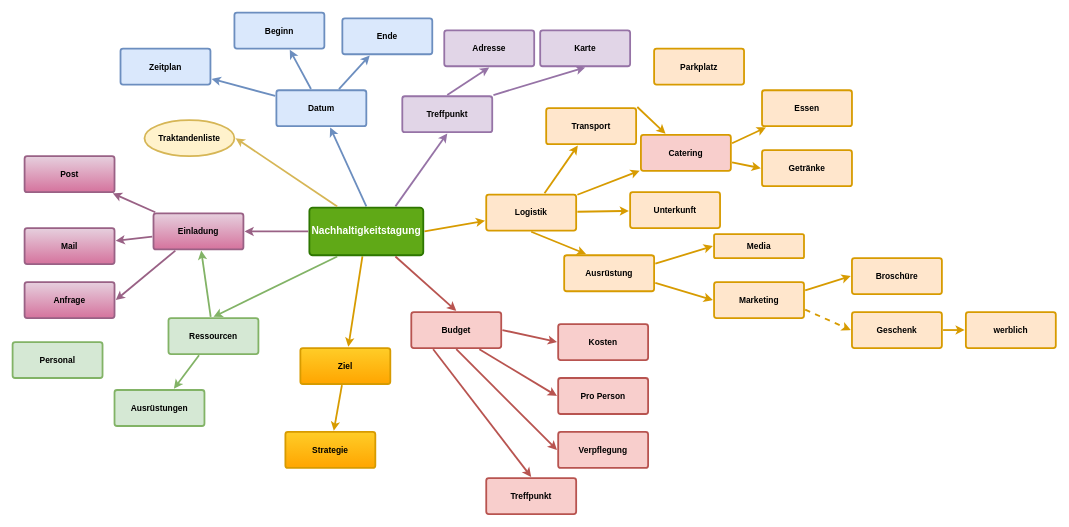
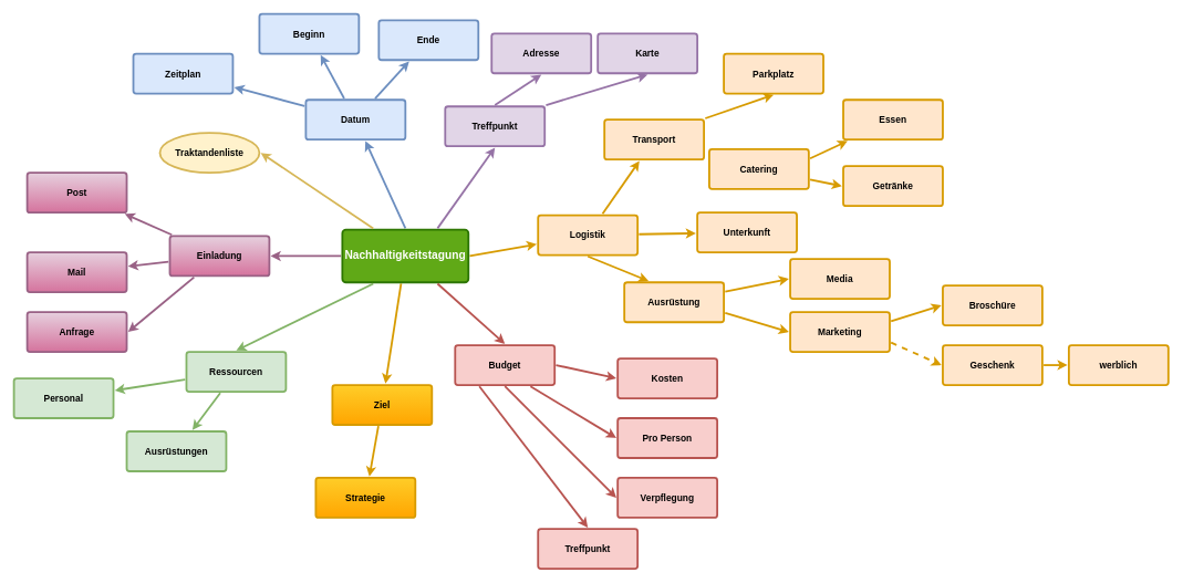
- <mxCell id="57" value="" style="edgeStyle=none;rounded=1;jumpStyle=none;html=1;shadow=0;labelBackgroundColor=none;startArrow=none;startFill=0;jettySize=auto;orthogonalLoop=1;strokeColor=#d79b00;strokeWidth=3;fontFamily=Helvetica;fontSize=14;fontColor=#000000;spacing=5;fontStyle=1;fillColor=#ffe6cc;exitX=1;exitY=0;exitDx=0;exitDy=0;" edge="1" parent="1" source="28" target="26"><mxGeometry relative="1" as="geometry"><mxPoint x="1162.996" y="214.5" as="sourcePoint" /><mxPoint x="1206.684" y="137.5" as="targetPoint" /></mxGeometry></mxCell>
+ <mxCell id="57" value="" style="edgeStyle=none;rounded=1;jumpStyle=none;html=1;shadow=0;labelBackgroundColor=none;startArrow=none;startFill=0;jettySize=auto;orthogonalLoop=1;strokeColor=#d79b00;strokeWidth=3;fontFamily=Helvetica;fontSize=14;fontColor=#000000;spacing=5;fontStyle=1;fillColor=#ffe6cc;exitX=1;exitY=0;exitDx=0;exitDy=0;entryX=0.5;entryY=1;entryDx=0;entryDy=0;" edge="1" parent="1" source="28" target="49"><mxGeometry relative="1" as="geometry"><mxPoint x="1162.996" y="214.5" as="sourcePoint" /><mxPoint x="1206.684" y="137.5" as="targetPoint" /></mxGeometry></mxCell>
- <mxCell id="26" value="Catering" style="rounded=1;whiteSpace=wrap;html=1;shadow=0;labelBackgroundColor=none;strokeColor=#d79b00;strokeWidth=3;fillColor=#f8cecc;fontFamily=Helvetica;fontSize=14;align=center;spacing=5;fontStyle=1;arcSize=7;perimeterSpacing=2;" parent="1" vertex="1"><mxGeometry x="1068" y="224.5" width="150" height="60" as="geometry" /></mxCell>
+ <mxCell id="26" value="Catering" style="rounded=1;whiteSpace=wrap;html=1;shadow=0;labelBackgroundColor=none;strokeColor=#d79b00;strokeWidth=3;fillColor=#ffe6cc;fontFamily=Helvetica;fontSize=14;align=center;spacing=5;fontStyle=1;arcSize=7;perimeterSpacing=2;" parent="1" vertex="1"><mxGeometry x="1068" y="224.5" width="150" height="60" as="geometry" /></mxCell>
- <mxCell id="27" value="" style="edgeStyle=none;rounded=1;jumpStyle=none;html=1;shadow=0;labelBackgroundColor=none;startArrow=none;startFill=0;jettySize=auto;orthogonalLoop=1;strokeColor=#d79b00;strokeWidth=3;fontFamily=Helvetica;fontSize=14;fontColor=#000000;spacing=5;fontStyle=1;fillColor=#ffe6cc;" parent="1" source="23" target="26" edge="1"><mxGeometry relative="1" as="geometry" /></mxCell>
- <mxCell id="52" value="Media" style="rounded=1;whiteSpace=wrap;html=1;shadow=0;labelBackgroundColor=none;strokeColor=#d79b00;strokeWidth=3;fillColor=#ffe6cc;fontFamily=Helvetica;fontSize=14;align=center;spacing=5;fontStyle=1;arcSize=7;perimeterSpacing=2;" vertex="1" parent="1"><mxGeometry x="1190" y="390" width="150" height="40" as="geometry" /></mxCell>
+ <mxCell id="52" value="Media" style="rounded=1;whiteSpace=wrap;html=1;shadow=0;labelBackgroundColor=none;strokeColor=#d79b00;strokeWidth=3;fillColor=#ffe6cc;fontFamily=Helvetica;fontSize=14;align=center;spacing=5;fontStyle=1;arcSize=7;perimeterSpacing=2;" vertex="1" parent="1"><mxGeometry x="1190" y="390" width="150" height="60" as="geometry" /></mxCell>
- <mxCell id="30" value="" style="edgeStyle=none;rounded=0;jumpStyle=none;html=1;shadow=0;labelBackgroundColor=none;startArrow=none;startFill=0;endArrow=classic;endFill=1;jettySize=auto;orthogonalLoop=1;strokeColor=#82b366;strokeWidth=3;fontFamily=Helvetica;fontSize=14;fontColor=#000000;spacing=5;fillColor=#d5e8d4;fontStyle=1;" edge="1" parent="1" source="32" target="9"><mxGeometry relative="1" as="geometry" /></mxCell>
+ <mxCell id="30" value="" style="edgeStyle=none;rounded=0;jumpStyle=none;html=1;shadow=0;labelBackgroundColor=none;startArrow=none;startFill=0;endArrow=classic;endFill=1;jettySize=auto;orthogonalLoop=1;strokeColor=#82b366;strokeWidth=3;fontFamily=Helvetica;fontSize=14;fontColor=#000000;spacing=5;fillColor=#d5e8d4;fontStyle=1" edge="1" parent="1" source="32" target="34"><mxGeometry relative="1" as="geometry" /></mxCell>
